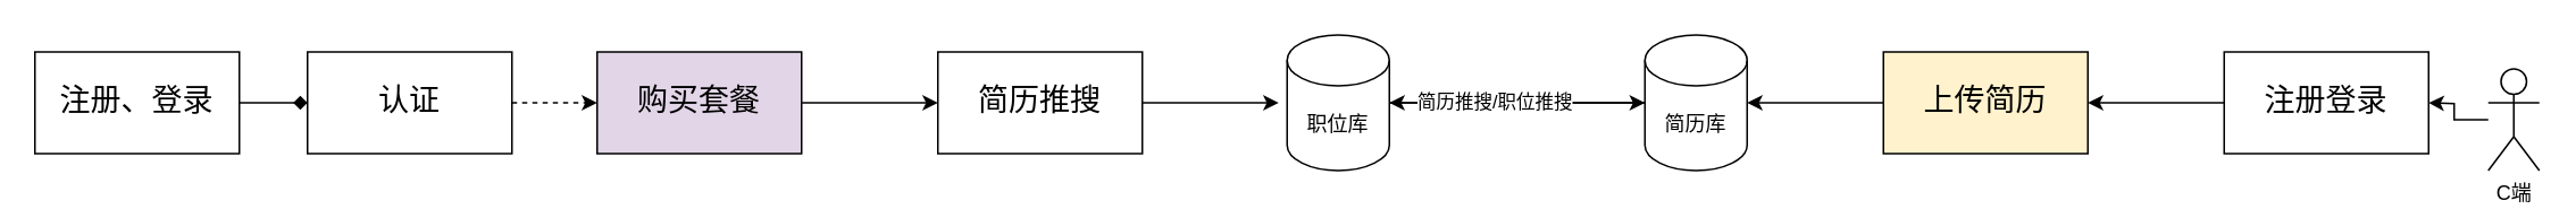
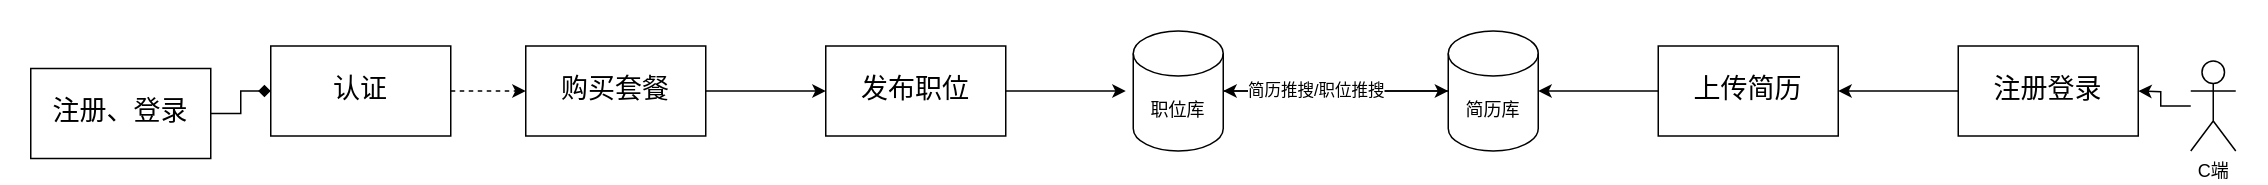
- <mxCell id="15" value="&lt;p&gt;&lt;span style=&quot;font-size: 18px;&quot;&gt;简历推搜&lt;/span&gt;&lt;/p&gt;" style="whiteSpace=wrap;html=1;verticalAlign=top;" vertex="1" parent="1"><mxGeometry x="550" y="30" width="120" height="60" as="geometry" /></mxCell>
+ <mxCell id="15" value="&lt;p&gt;&lt;span style=&quot;font-size: 18px;&quot;&gt;发布职位&lt;/span&gt;&lt;/p&gt;" style="whiteSpace=wrap;html=1;verticalAlign=top;" vertex="1" parent="1"><mxGeometry x="550" y="30" width="120" height="60" as="geometry" /></mxCell>
- <mxCell id="5" value="&lt;p&gt;&lt;font style=&quot;font-size: 18px;&quot;&gt;注册、登录&lt;/font&gt;&lt;/p&gt;" style="whiteSpace=wrap;html=1;verticalAlign=top;" vertex="1" parent="1"><mxGeometry x="20" y="30" width="120" height="60" as="geometry" /></mxCell>
+ <mxCell id="5" value="&lt;p&gt;&lt;font style=&quot;font-size: 18px;&quot;&gt;注册、登录&lt;/font&gt;&lt;/p&gt;" style="whiteSpace=wrap;html=1;verticalAlign=top;" vertex="1" parent="1"><mxGeometry x="20" y="45" width="120" height="60" as="geometry" /></mxCell>
- <mxCell id="9" value="&lt;p&gt;&lt;span style=&quot;font-size: 18px;&quot;&gt;购买套餐&lt;/span&gt;&lt;/p&gt;" style="whiteSpace=wrap;html=1;verticalAlign=top;fillColor=#e1d5e7;" vertex="1" parent="1"><mxGeometry x="350" y="30" width="120" height="60" as="geometry" /></mxCell>
+ <mxCell id="9" value="&lt;p&gt;&lt;span style=&quot;font-size: 18px;&quot;&gt;购买套餐&lt;/span&gt;&lt;/p&gt;" style="whiteSpace=wrap;html=1;verticalAlign=top;" vertex="1" parent="1"><mxGeometry x="350" y="30" width="120" height="60" as="geometry" /></mxCell>
- <mxCell id="13" value="&lt;p&gt;&lt;span style=&quot;font-size: 18px;&quot;&gt;上传简历&lt;/span&gt;&lt;/p&gt;" style="whiteSpace=wrap;html=1;verticalAlign=top;fillColor=#fff2cc;" vertex="1" parent="1"><mxGeometry x="1105" y="30" width="120" height="60" as="geometry" /></mxCell>
+ <mxCell id="13" value="&lt;p&gt;&lt;span style=&quot;font-size: 18px;&quot;&gt;上传简历&lt;/span&gt;&lt;/p&gt;" style="whiteSpace=wrap;html=1;verticalAlign=top;" vertex="1" parent="1"><mxGeometry x="1105" y="30" width="120" height="60" as="geometry" /></mxCell>
